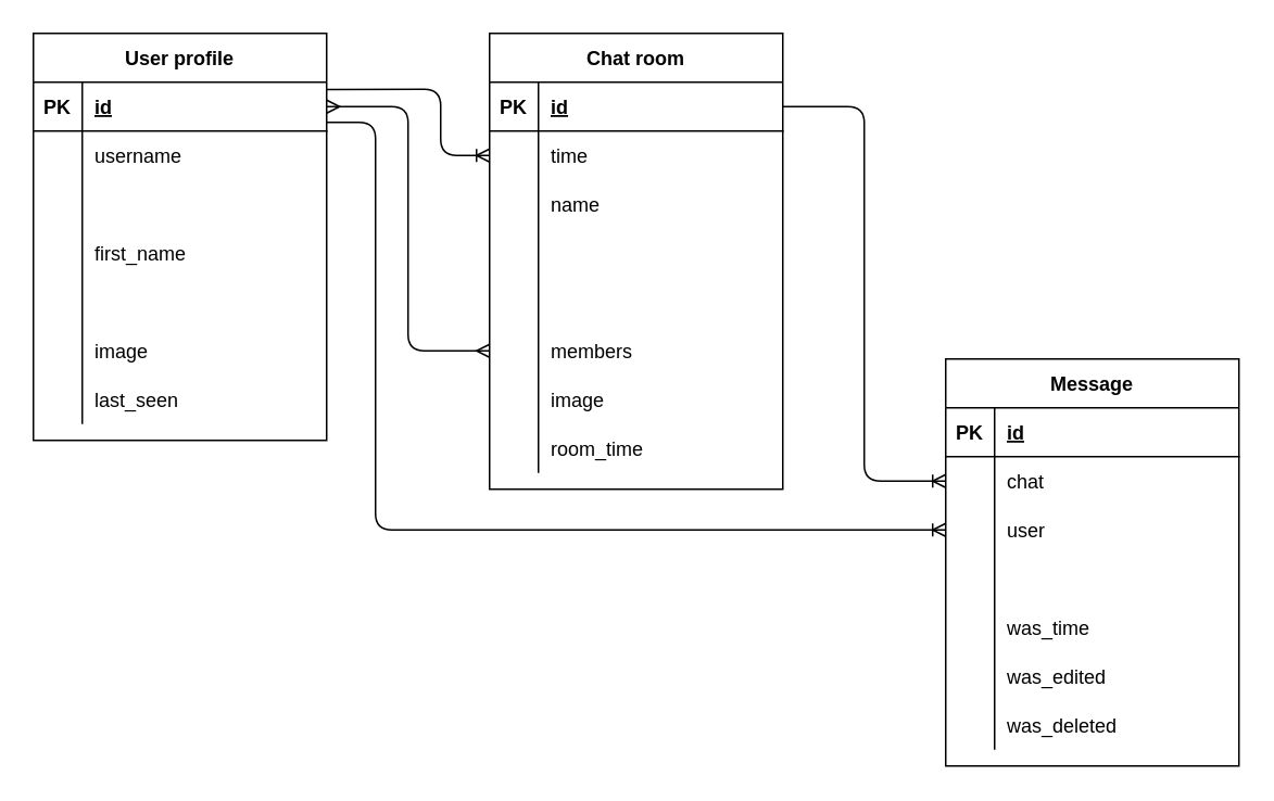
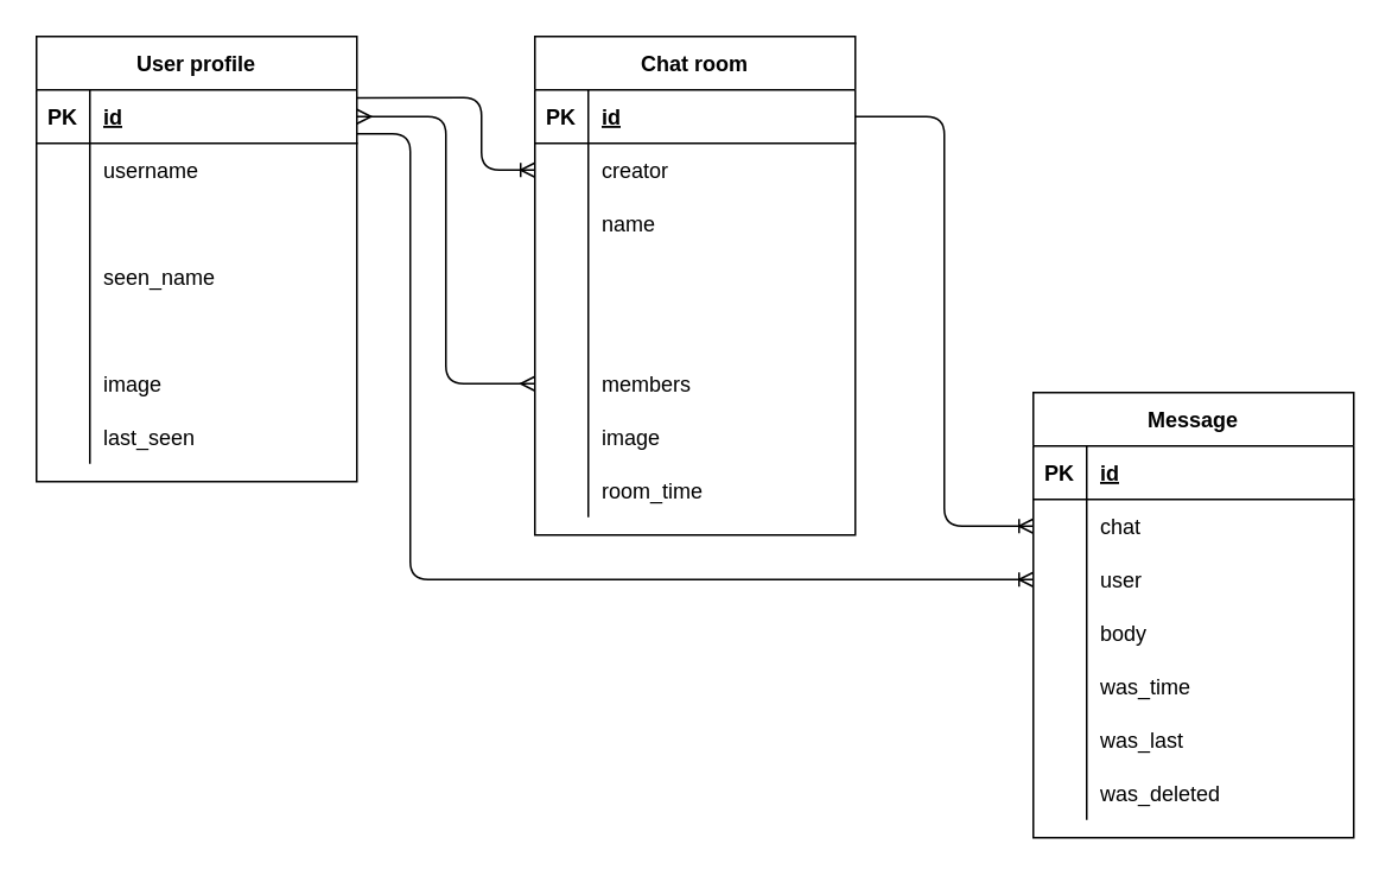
- <mxCell id="28" value="time" style="shape=partialRectangle;connectable=0;fillColor=none;top=0;left=0;bottom=0;right=0;align=left;spacingLeft=6;overflow=hidden;" parent="26" vertex="1"><mxGeometry x="30" width="150" height="30" as="geometry" /></mxCell>
+ <mxCell id="28" value="creator" style="shape=partialRectangle;connectable=0;fillColor=none;top=0;left=0;bottom=0;right=0;align=left;spacingLeft=6;overflow=hidden;" parent="26" vertex="1"><mxGeometry x="30" width="150" height="30" as="geometry" /></mxCell>
- <mxCell id="13" value="first_name" style="shape=partialRectangle;connectable=0;fillColor=none;top=0;left=0;bottom=0;right=0;align=left;spacingLeft=6;overflow=hidden;" parent="11" vertex="1"><mxGeometry x="30" width="150" height="30" as="geometry" /></mxCell>
+ <mxCell id="13" value="seen_name" style="shape=partialRectangle;connectable=0;fillColor=none;top=0;left=0;bottom=0;right=0;align=left;spacingLeft=6;overflow=hidden;" parent="11" vertex="1"><mxGeometry x="30" width="150" height="30" as="geometry" /></mxCell>
+ <mxCell id="58" value="body" style="shape=partialRectangle;connectable=0;fillColor=none;top=0;left=0;bottom=0;right=0;align=left;spacingLeft=6;overflow=hidden;" parent="56" vertex="1"><mxGeometry x="30" width="150" height="30" as="geometry" /></mxCell>
- <mxCell id="64" value="was_edited" style="shape=partialRectangle;connectable=0;fillColor=none;top=0;left=0;bottom=0;right=0;align=left;spacingLeft=6;overflow=hidden;" parent="62" vertex="1"><mxGeometry x="30" width="150" height="30" as="geometry" /></mxCell>
+ <mxCell id="64" value="was_last" style="shape=partialRectangle;connectable=0;fillColor=none;top=0;left=0;bottom=0;right=0;align=left;spacingLeft=6;overflow=hidden;" parent="62" vertex="1"><mxGeometry x="30" width="150" height="30" as="geometry" /></mxCell>
